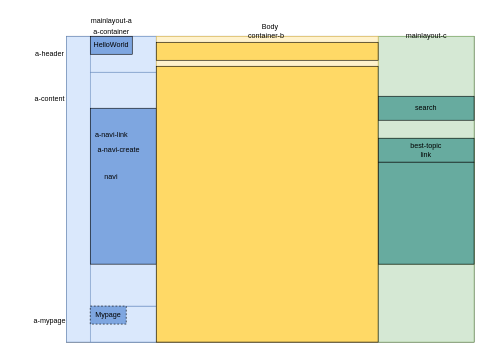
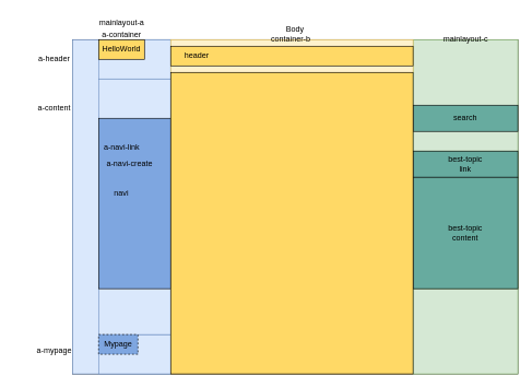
- <mxCell id="32" value="HelloWorld" style="rounded=0;whiteSpace=wrap;html=1;fillColor=#7EA6E0;strokeColor=#000000;" vertex="1" parent="1"><mxGeometry x="150" y="60" width="70" height="30" as="geometry" /></mxCell>
+ <mxCell id="32" value="HelloWorld" style="rounded=0;whiteSpace=wrap;html=1;fillColor=#ffd966;strokeColor=#000000;" vertex="1" parent="1"><mxGeometry x="150" y="60" width="70" height="30" as="geometry" /></mxCell>
+ <mxCell id="21" value="header" style="text;html=1;strokeColor=none;fillColor=none;align=center;verticalAlign=middle;whiteSpace=wrap;rounded=0;" vertex="1" parent="1"><mxGeometry x="270" y="70" width="60" height="30" as="geometry" /></mxCell>
+ <mxCell id="17" value="best-topic content" style="text;html=1;strokeColor=none;fillColor=none;align=center;verticalAlign=middle;whiteSpace=wrap;rounded=0;" vertex="1" parent="1"><mxGeometry x="680" y="340" width="60" height="30" as="geometry" /></mxCell>
